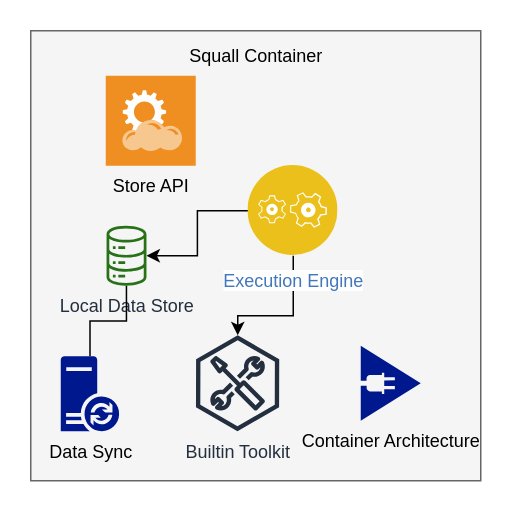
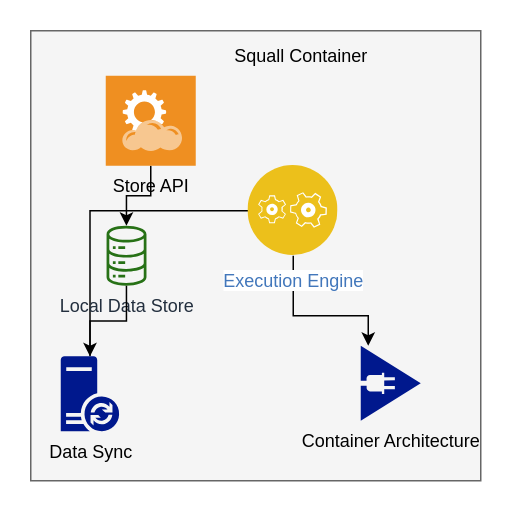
- <mxCell id="5" value="Squall Container" style="text;html=1;strokeColor=none;fillColor=none;align=center;verticalAlign=middle;whiteSpace=wrap;rounded=0;" parent="1" vertex="1"><mxGeometry x="117.5" y="27" width="105" height="20" as="geometry" /></mxCell>
+ <mxCell id="5" value="Squall Container" style="text;html=1;strokeColor=none;fillColor=none;align=center;verticalAlign=middle;whiteSpace=wrap;rounded=0;" parent="1" vertex="1"><mxGeometry x="147.5" y="27" width="105" height="20" as="geometry" /></mxCell>
+ <mxCell id="3" style="edgeStyle=orthogonalEdgeStyle;rounded=0;orthogonalLoop=1;jettySize=auto;html=1;" parent="1" source="4" target="12" edge="1"><mxGeometry relative="1" as="geometry" /></mxCell>
- <mxCell id="8" style="edgeStyle=orthogonalEdgeStyle;rounded=0;orthogonalLoop=1;jettySize=auto;html=1;" parent="1" source="9" target="12" edge="1"><mxGeometry relative="1" as="geometry" /></mxCell>
+ <mxCell id="8" style="edgeStyle=orthogonalEdgeStyle;rounded=0;orthogonalLoop=1;jettySize=auto;html=1;" parent="1" source="9" target="14" edge="1"><mxGeometry relative="1" as="geometry" /></mxCell>
- <mxCell id="7" style="edgeStyle=orthogonalEdgeStyle;rounded=0;orthogonalLoop=1;jettySize=auto;html=1;" parent="1" source="9" target="11" edge="1"><mxGeometry relative="1" as="geometry"><Array as="points"><mxPoint x="195" y="210" /><mxPoint x="158" y="210" /></Array></mxGeometry></mxCell>
+ <mxCell id="6" style="edgeStyle=orthogonalEdgeStyle;rounded=0;orthogonalLoop=1;jettySize=auto;html=1;" parent="1" source="9" target="10" edge="1"><mxGeometry relative="1" as="geometry"><Array as="points"><mxPoint x="195" y="210" /><mxPoint x="245" y="210" /></Array></mxGeometry></mxCell>
- <mxCell id="11" value="Builtin Toolkit" style="outlineConnect=0;fontColor=#232F3E;gradientColor=none;fillColor=#232F3E;strokeColor=none;dashed=0;verticalLabelPosition=bottom;verticalAlign=top;align=center;html=1;fontSize=12;fontStyle=0;aspect=fixed;pointerEvents=1;shape=mxgraph.aws4.external_toolkit;" parent="1" vertex="1"><mxGeometry x="130" y="223" width="55.79" height="64" as="geometry" /></mxCell>
